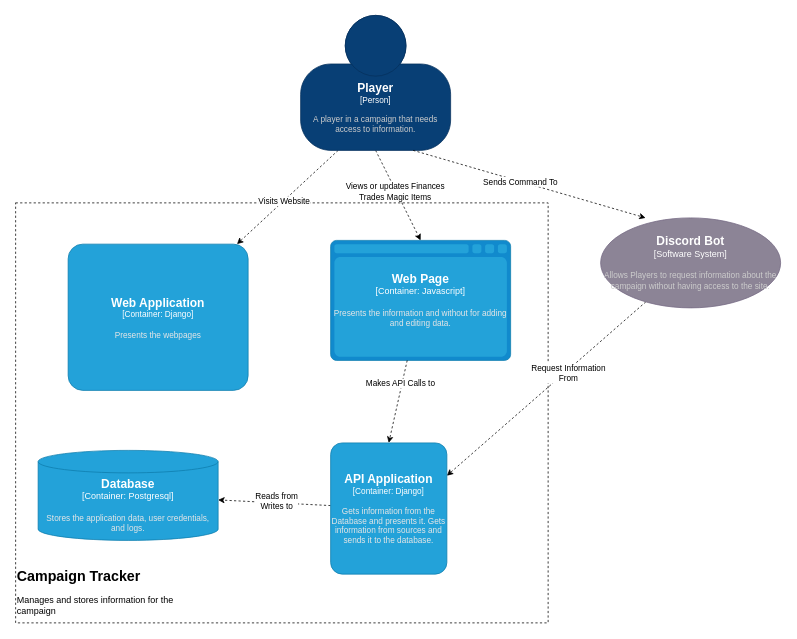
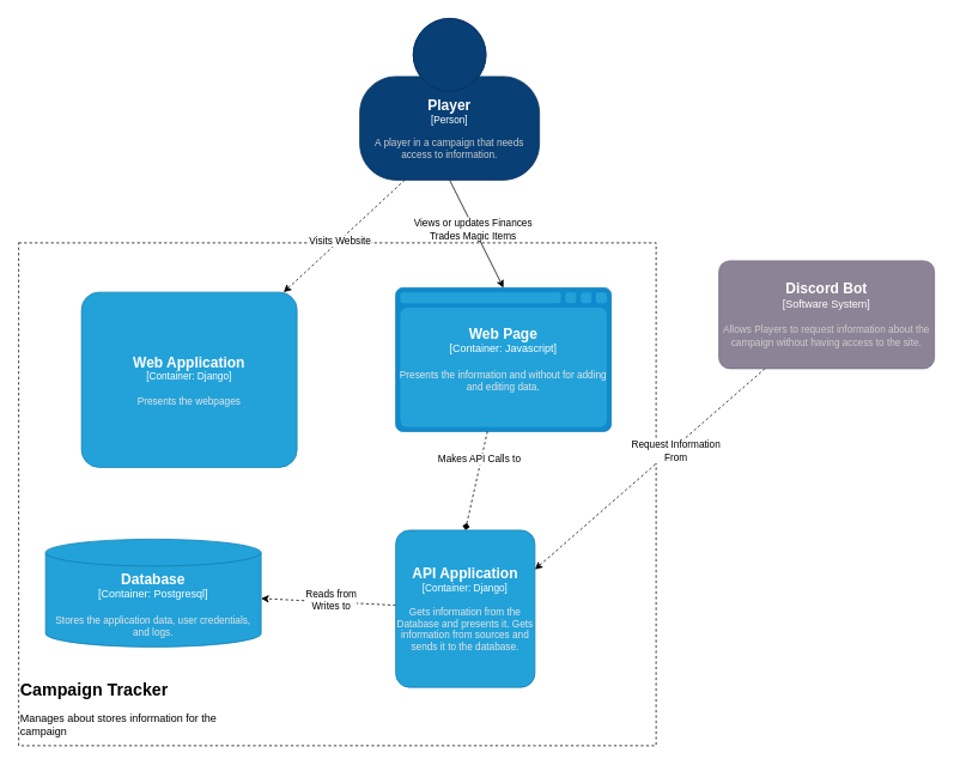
- <mxCell id="11" style="rounded=0;orthogonalLoop=1;jettySize=auto;html=1;exitX=0.75;exitY=1;exitDx=0;exitDy=0;exitPerimeter=0;entryX=0.25;entryY=0;entryDx=0;entryDy=0;entryPerimeter=0;dashed=1;" edge="1" parent="1" source="7" target="10"><mxGeometry relative="1" as="geometry" /></mxCell>
- <mxCell id="12" value="Sends Command To" style="edgeLabel;html=1;align=center;verticalAlign=middle;resizable=0;points=[];" vertex="1" connectable="0" parent="11"><mxGeometry x="-0.086" relative="1" as="geometry"><mxPoint as="offset" /></mxGeometry></mxCell>
- <mxCell id="3" style="rounded=0;orthogonalLoop=1;jettySize=auto;html=1;exitX=0.5;exitY=1;exitDx=0;exitDy=0;exitPerimeter=0;dashed=1;entryX=0.5;entryY=0;entryDx=0;entryDy=0;entryPerimeter=0;" edge="1" parent="1" source="7" target="13"><mxGeometry relative="1" as="geometry"><mxPoint x="180" y="210" as="targetPoint" /></mxGeometry></mxCell>
+ <mxCell id="3" style="rounded=0;orthogonalLoop=1;jettySize=auto;html=1;exitX=0.5;exitY=1;exitDx=0;exitDy=0;exitPerimeter=0;dashed=0;entryX=0.5;entryY=0;entryDx=0;entryDy=0;entryPerimeter=0;" edge="1" parent="1" source="7" target="13"><mxGeometry relative="1" as="geometry"><mxPoint x="180" y="210" as="targetPoint" /></mxGeometry></mxCell>
- <mxCell id="10" value="&lt;font style=&quot;font-size: 16px&quot;&gt;&lt;b&gt;Discord Bot&lt;/b&gt;&lt;/font&gt;&lt;div&gt;[Software System]&lt;/div&gt;&lt;br&gt;&lt;div&gt;&lt;font style=&quot;font-size: 11px&quot;&gt;&lt;font color=&quot;#cccccc&quot;&gt;Allows Players to request information about the campaign without having access to the site.&lt;/font&gt;&lt;/div&gt;" style="ellipse;whiteSpace=wrap;html=1;labelBackgroundColor=none;fillColor=#8C8496;fontColor=#ffffff;align=center;arcSize=10;strokeColor=#736782;metaEdit=1;resizable=0;points=[[0.25,0,0],[0.5,0,0],[0.75,0,0],[1,0.25,0],[1,0.5,0],[1,0.75,0],[0.75,1,0],[0.5,1,0],[0.25,1,0],[0,0.75,0],[0,0.5,0],[0,0.25,0]];" vertex="1" parent="1"><mxGeometry x="800" y="290" width="240" height="120" as="geometry" /></mxCell>
+ <mxCell id="10" value="&lt;font style=&quot;font-size: 16px&quot;&gt;&lt;b&gt;Discord Bot&lt;/b&gt;&lt;/font&gt;&lt;div&gt;[Software System]&lt;/div&gt;&lt;br&gt;&lt;div&gt;&lt;font style=&quot;font-size: 11px&quot;&gt;&lt;font color=&quot;#cccccc&quot;&gt;Allows Players to request information about the campaign without having access to the site.&lt;/font&gt;&lt;/div&gt;" style="rounded=1;whiteSpace=wrap;html=1;labelBackgroundColor=none;fillColor=#8C8496;fontColor=#ffffff;align=center;arcSize=10;strokeColor=#736782;metaEdit=1;resizable=0;points=[[0.25,0,0],[0.5,0,0],[0.75,0,0],[1,0.25,0],[1,0.5,0],[1,0.75,0],[0.75,1,0],[0.5,1,0],[0.25,1,0],[0,0.75,0],[0,0.5,0],[0,0.25,0]];" vertex="1" parent="1"><mxGeometry x="800" y="290" width="240" height="120" as="geometry" /></mxCell>
- <mxCell id="19" style="rounded=0;orthogonalLoop=1;jettySize=auto;html=1;entryX=0.5;entryY=0;entryDx=0;entryDy=0;entryPerimeter=0;dashed=1;" edge="1" parent="1" source="13" target="17"><mxGeometry relative="1" as="geometry" /></mxCell>
+ <mxCell id="19" style="rounded=0;orthogonalLoop=1;jettySize=auto;html=1;entryX=0.5;entryY=0;entryDx=0;entryDy=0;entryPerimeter=0;dashed=1;endArrow=diamond;" edge="1" parent="1" source="13" target="17"><mxGeometry relative="1" as="geometry" /></mxCell>
- <mxCell id="21" value="&lt;h1 style=&quot;margin-top: 0px; font-size: 19px;&quot;&gt;&lt;font style=&quot;font-size: 19px;&quot;&gt;Campaign Tracker&lt;/font&gt;&lt;/h1&gt;&lt;p style=&quot;&quot;&gt;&lt;font style=&quot;font-size: 12px;&quot;&gt;Manages and stores information for the campaign&lt;/font&gt;&lt;/p&gt;" style="text;html=1;whiteSpace=wrap;overflow=hidden;rounded=0;" vertex="1" parent="1"><mxGeometry x="20" y="750" width="230" height="80" as="geometry" /></mxCell>
+ <mxCell id="21" value="&lt;h1 style=&quot;margin-top: 0px; font-size: 19px;&quot;&gt;&lt;font style=&quot;font-size: 19px;&quot;&gt;Campaign Tracker&lt;/font&gt;&lt;/h1&gt;&lt;p style=&quot;&quot;&gt;&lt;font style=&quot;font-size: 12px;&quot;&gt;Manages about stores information for the campaign&lt;/font&gt;&lt;/p&gt;" style="text;html=1;whiteSpace=wrap;overflow=hidden;rounded=0;" vertex="1" parent="1"><mxGeometry x="20" y="750" width="230" height="80" as="geometry" /></mxCell>
